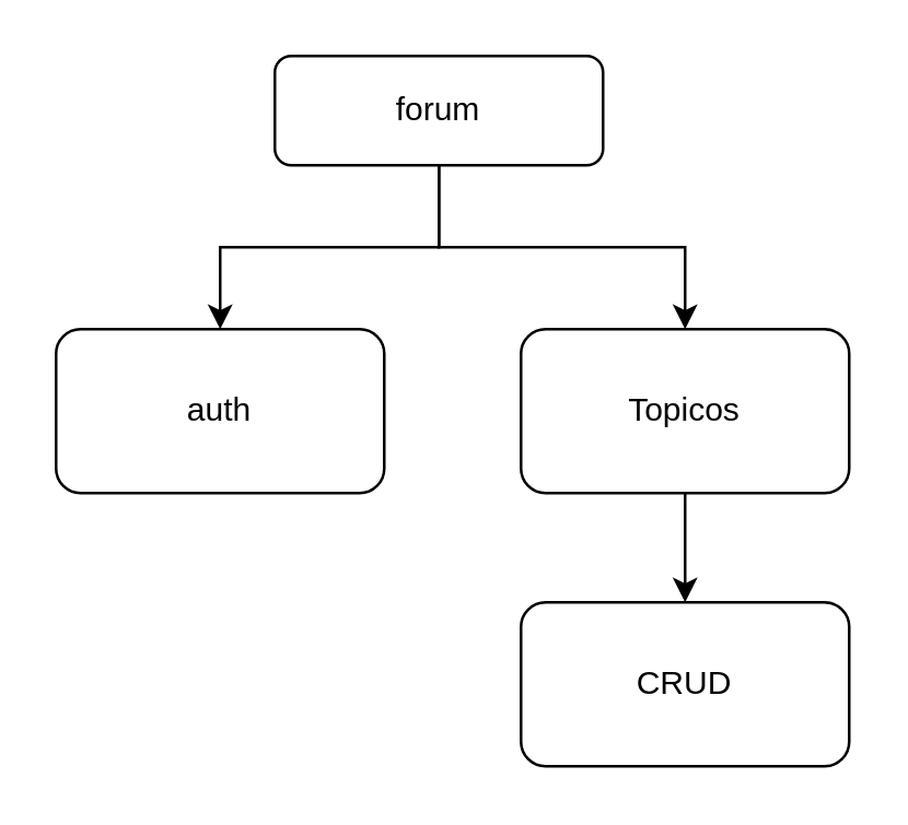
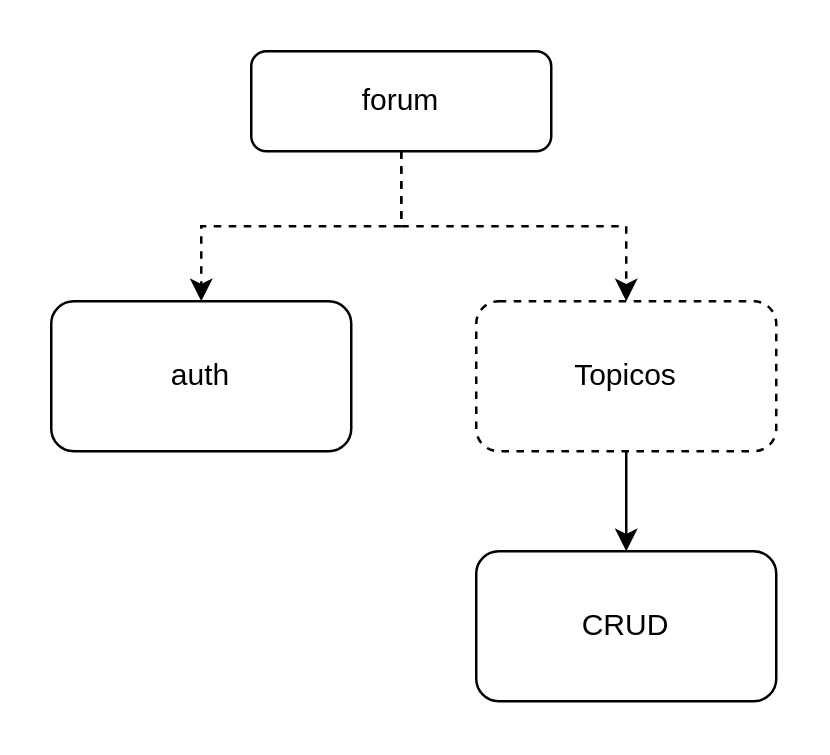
- <mxCell id="3" value="" style="edgeStyle=orthogonalEdgeStyle;rounded=0;orthogonalLoop=1;jettySize=auto;html=1;" edge="1" parent="1" source="4" target="7"><mxGeometry relative="1" as="geometry" /></mxCell>
+ <mxCell id="3" value="" style="edgeStyle=orthogonalEdgeStyle;rounded=0;orthogonalLoop=1;jettySize=auto;html=1;dashed=1;" edge="1" parent="1" source="4" target="7"><mxGeometry relative="1" as="geometry" /></mxCell>
- <mxCell id="2" value="" style="edgeStyle=orthogonalEdgeStyle;rounded=0;orthogonalLoop=1;jettySize=auto;html=1;" edge="1" parent="1" source="4" target="6"><mxGeometry relative="1" as="geometry" /></mxCell>
+ <mxCell id="2" value="" style="edgeStyle=orthogonalEdgeStyle;rounded=0;orthogonalLoop=1;jettySize=auto;html=1;dashed=1;" edge="1" parent="1" source="4" target="6"><mxGeometry relative="1" as="geometry" /></mxCell>
- <mxCell id="6" value="Topicos" style="whiteSpace=wrap;html=1;rounded=1;glass=0;strokeWidth=1;shadow=0;" vertex="1" parent="1"><mxGeometry x="190" y="120" width="120" height="60" as="geometry" /></mxCell>
+ <mxCell id="6" value="Topicos" style="whiteSpace=wrap;html=1;rounded=1;glass=0;strokeWidth=1;shadow=0;dashed=1;" vertex="1" parent="1"><mxGeometry x="190" y="120" width="120" height="60" as="geometry" /></mxCell>
